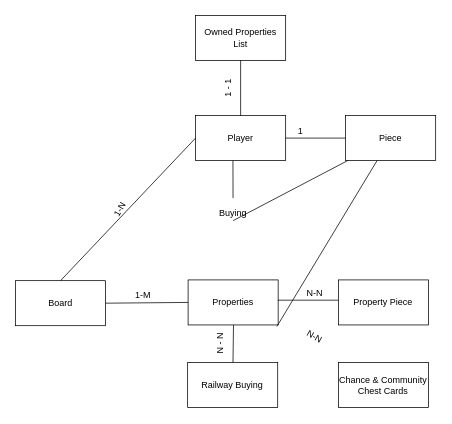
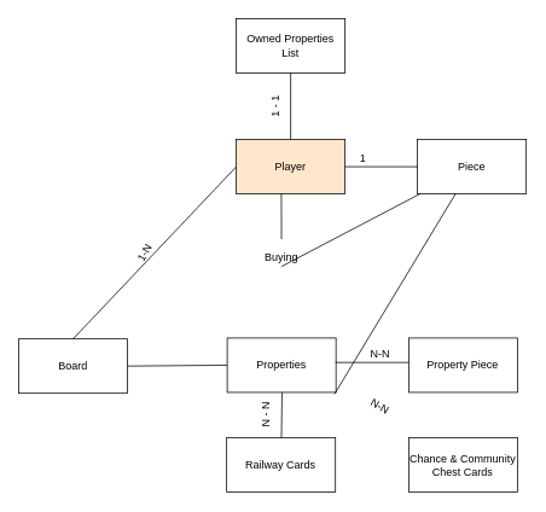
- <mxCell id="2" value="Player" style="rounded=0;whiteSpace=wrap;html=1;" parent="1" vertex="1"><mxGeometry x="260" y="153.5" width="120" height="60" as="geometry" /></mxCell>
+ <mxCell id="2" value="Player" style="rounded=0;whiteSpace=wrap;html=1;fillColor=#ffe6cc;" parent="1" vertex="1"><mxGeometry x="260" y="153.5" width="120" height="60" as="geometry" /></mxCell>
- <mxCell id="5" value="1-M" style="text;html=1;strokeColor=none;fillColor=none;align=center;verticalAlign=middle;whiteSpace=wrap;rounded=0;" parent="1" vertex="1"><mxGeometry x="170" y="382.5" width="40" height="20" as="geometry" /></mxCell>
- <mxCell id="16" value="Railway Buying" style="rounded=0;whiteSpace=wrap;html=1;" vertex="1" parent="1"><mxGeometry x="249.4" y="482.5" width="120" height="60" as="geometry" /></mxCell>
+ <mxCell id="16" value="Railway Cards" style="rounded=0;whiteSpace=wrap;html=1;" vertex="1" parent="1"><mxGeometry x="249.4" y="482.5" width="120" height="60" as="geometry" /></mxCell>
